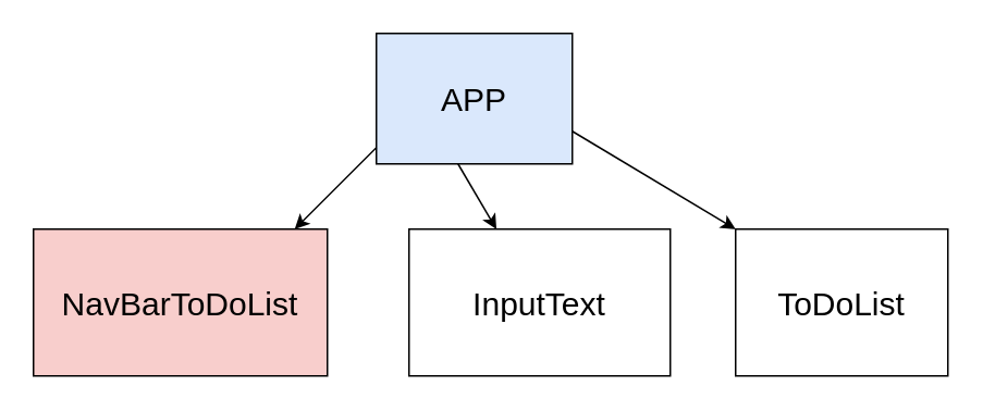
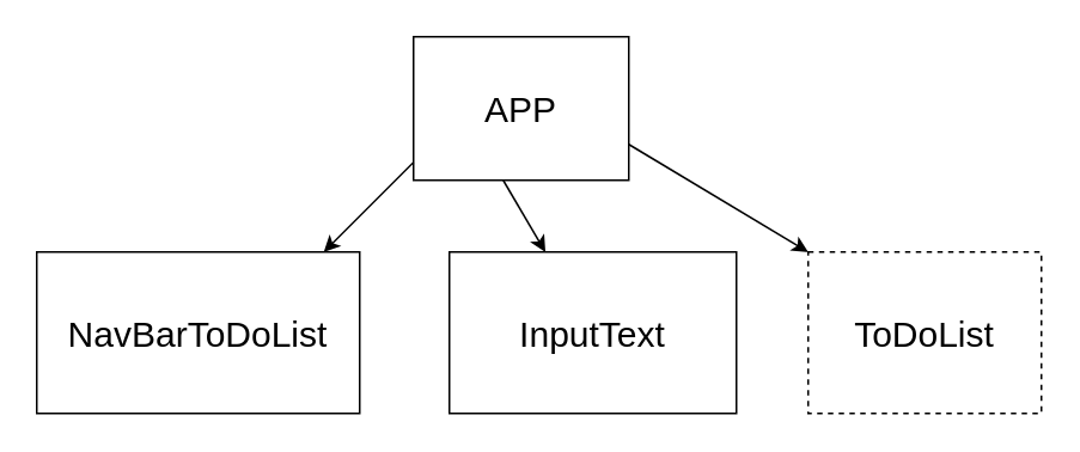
- <mxCell id="5" value="APP" style="rounded=0;whiteSpace=wrap;html=1;fontSize=20;fillColor=#dae8fc;" vertex="1" parent="1"><mxGeometry x="230" y="20" width="120" height="80" as="geometry" /></mxCell>
+ <mxCell id="5" value="APP" style="rounded=0;whiteSpace=wrap;html=1;fontSize=20;" vertex="1" parent="1"><mxGeometry x="230" y="20" width="120" height="80" as="geometry" /></mxCell>
- <mxCell id="2" value="&lt;font style=&quot;font-size: 20px;&quot;&gt;NavBarToDoList&lt;/font&gt;" style="rounded=0;whiteSpace=wrap;html=1;fillColor=#f8cecc;" vertex="1" parent="1"><mxGeometry x="20" y="140" width="180" height="90" as="geometry" /></mxCell>
+ <mxCell id="2" value="&lt;font style=&quot;font-size: 20px;&quot;&gt;NavBarToDoList&lt;/font&gt;" style="rounded=0;whiteSpace=wrap;html=1;" vertex="1" parent="1"><mxGeometry x="20" y="140" width="180" height="90" as="geometry" /></mxCell>
- <mxCell id="4" value="&lt;font style=&quot;font-size: 20px;&quot;&gt;ToDoList&lt;/font&gt;" style="rounded=0;whiteSpace=wrap;html=1;" vertex="1" parent="1"><mxGeometry x="450" y="140" width="130" height="90" as="geometry" /></mxCell>
+ <mxCell id="4" value="&lt;font style=&quot;font-size: 20px;&quot;&gt;ToDoList&lt;/font&gt;" style="rounded=0;whiteSpace=wrap;html=1;dashed=1;" vertex="1" parent="1"><mxGeometry x="450" y="140" width="130" height="90" as="geometry" /></mxCell>
